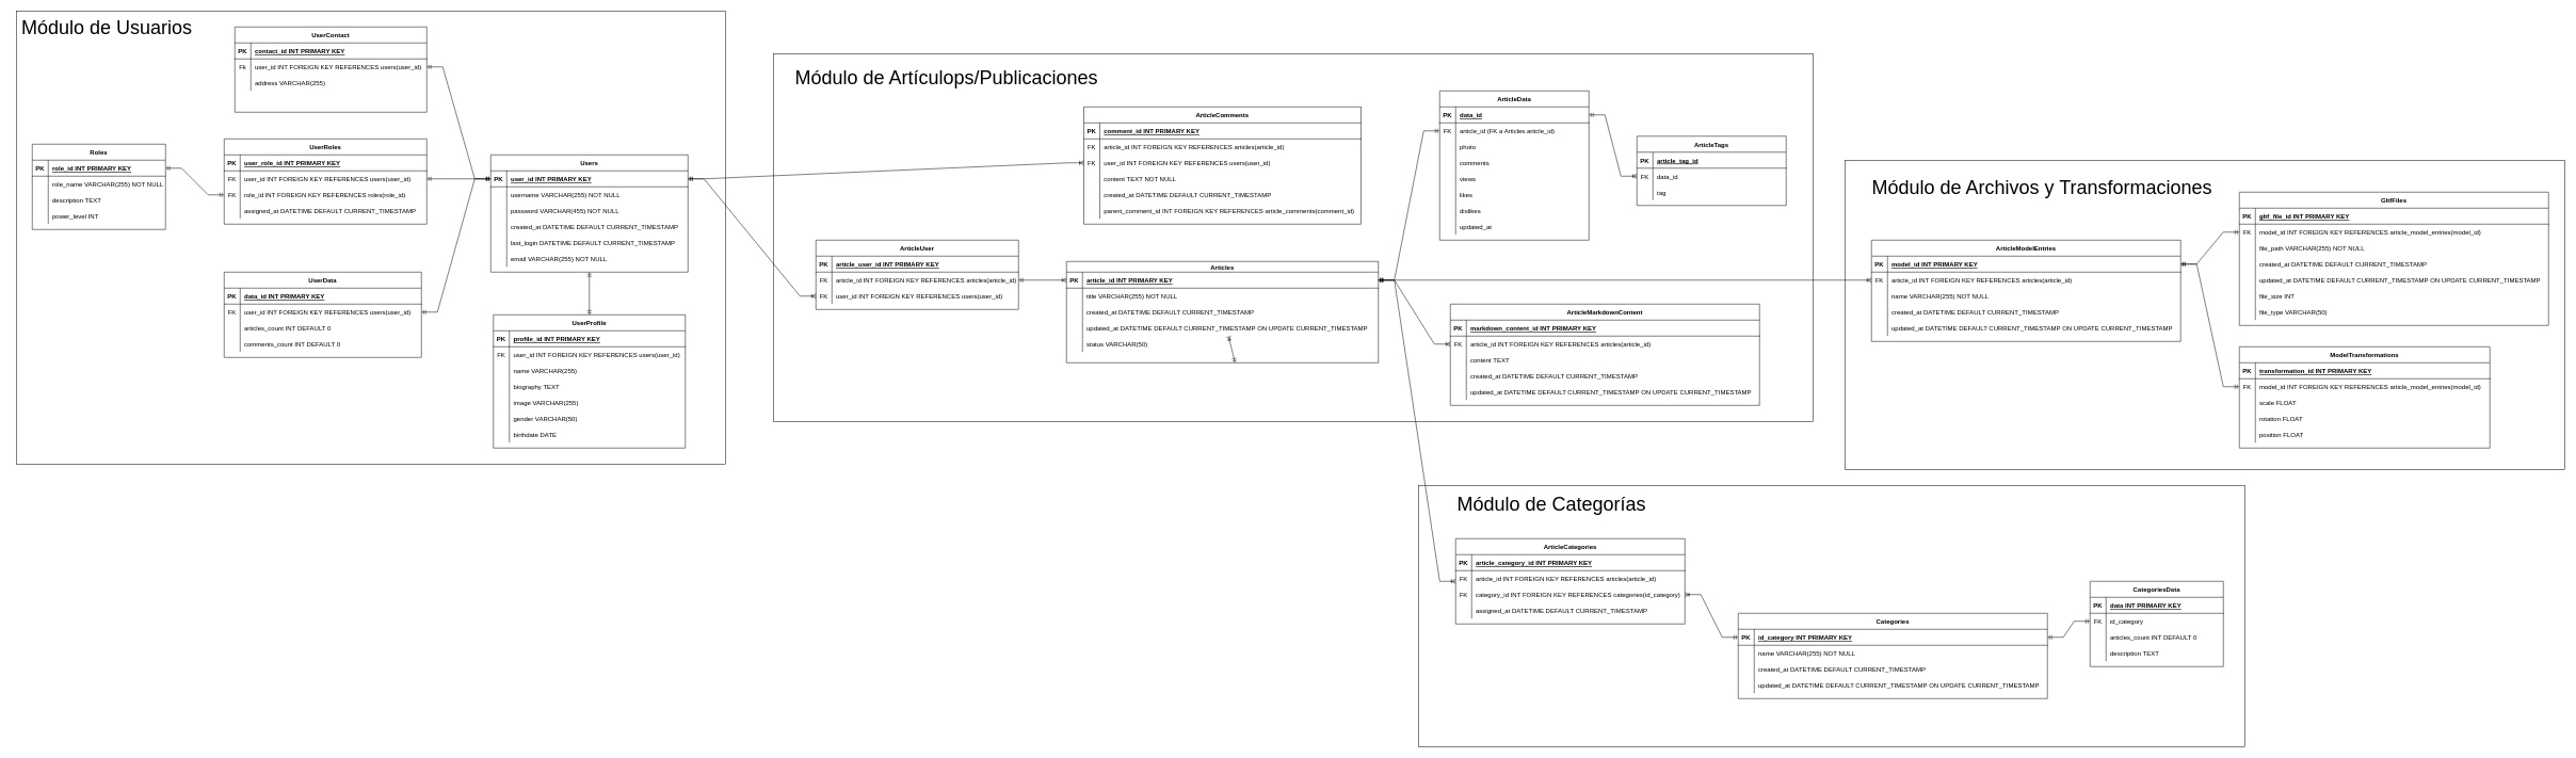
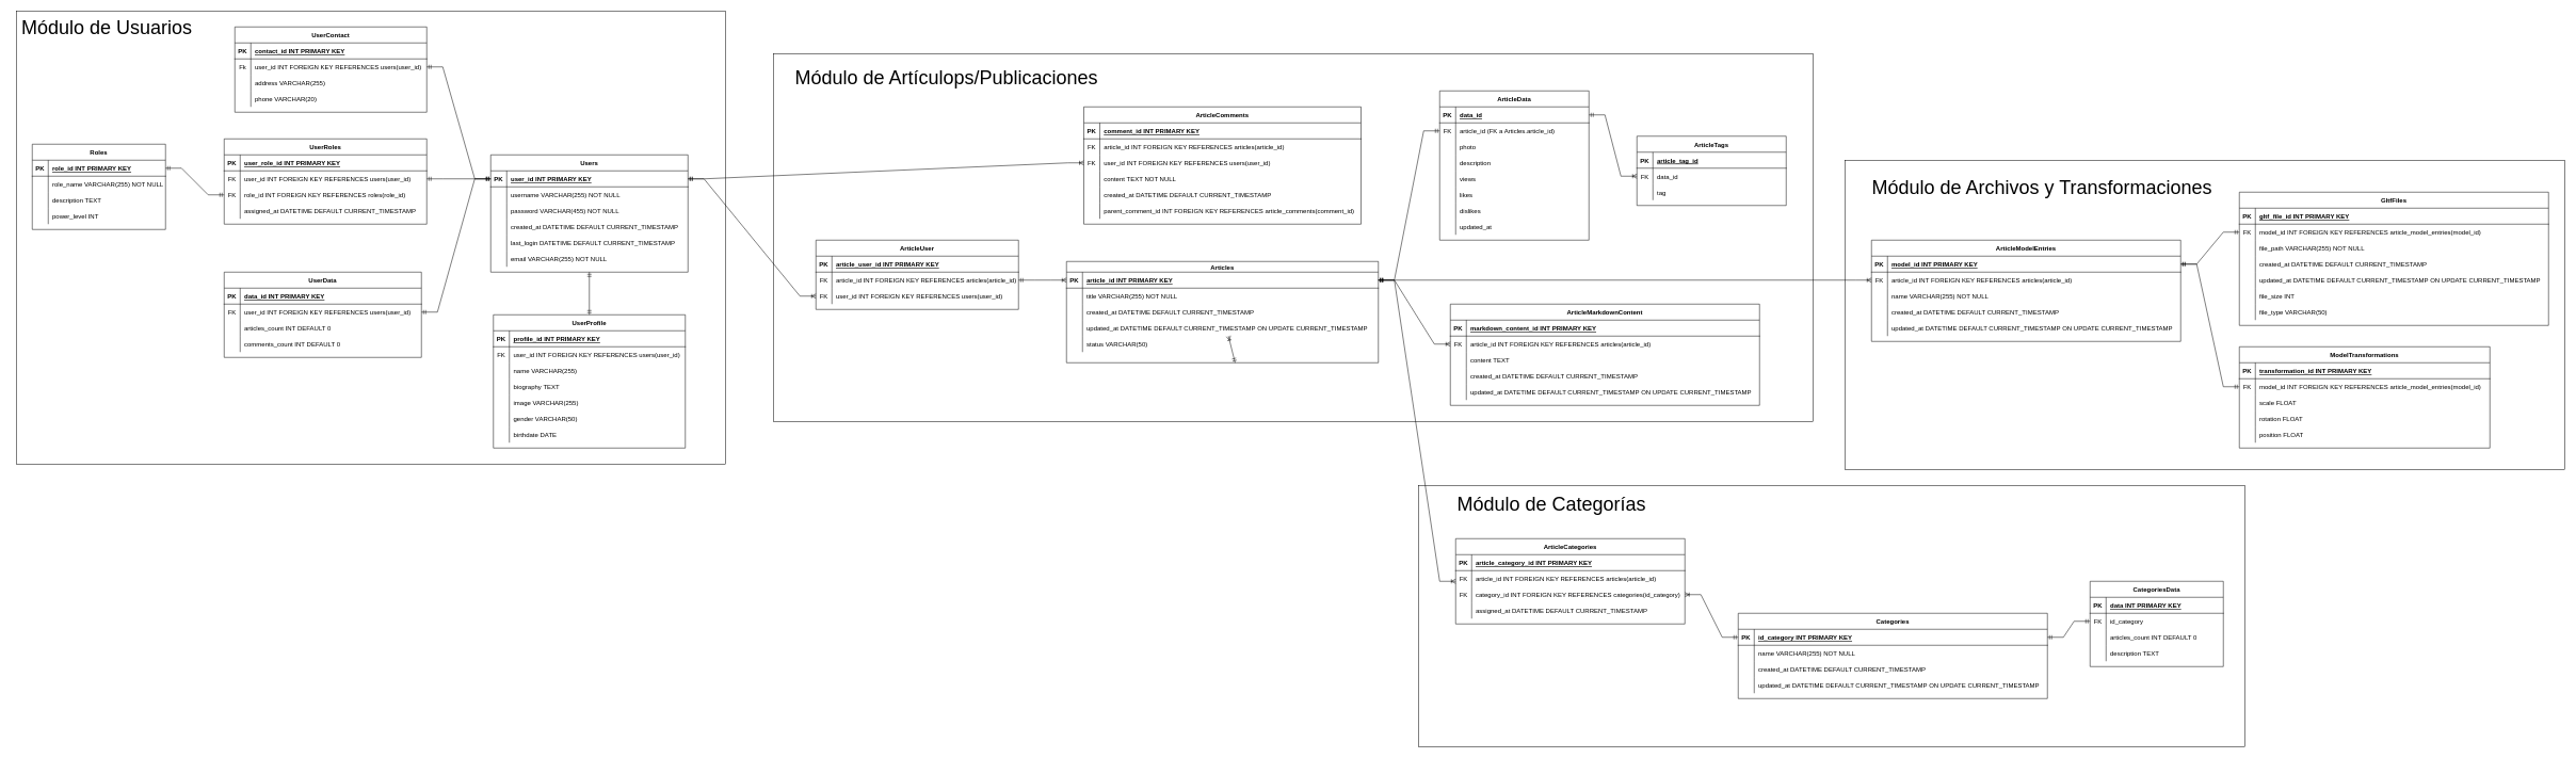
+ <mxCell id="72" value="phone VARCHAR(20)" style="shape=partialRectangle;overflow=hidden;connectable=0;fillColor=none;top=0;left=0;bottom=0;right=0;align=left;spacingLeft=6;" parent="70" vertex="1"><mxGeometry x="30" width="330" height="30" as="geometry"><mxRectangle width="330" height="30" as="alternateBounds" /></mxGeometry></mxCell>
- <mxCell id="187" value="comments" style="shape=partialRectangle;overflow=hidden;connectable=0;fillColor=none;top=0;left=0;bottom=0;right=0;align=left;spacingLeft=6;" parent="185" vertex="1"><mxGeometry x="30" width="250" height="30" as="geometry"><mxRectangle width="250" height="30" as="alternateBounds" /></mxGeometry></mxCell>
+ <mxCell id="187" value="description" style="shape=partialRectangle;overflow=hidden;connectable=0;fillColor=none;top=0;left=0;bottom=0;right=0;align=left;spacingLeft=6;" parent="185" vertex="1"><mxGeometry x="30" width="250" height="30" as="geometry"><mxRectangle width="250" height="30" as="alternateBounds" /></mxGeometry></mxCell>
